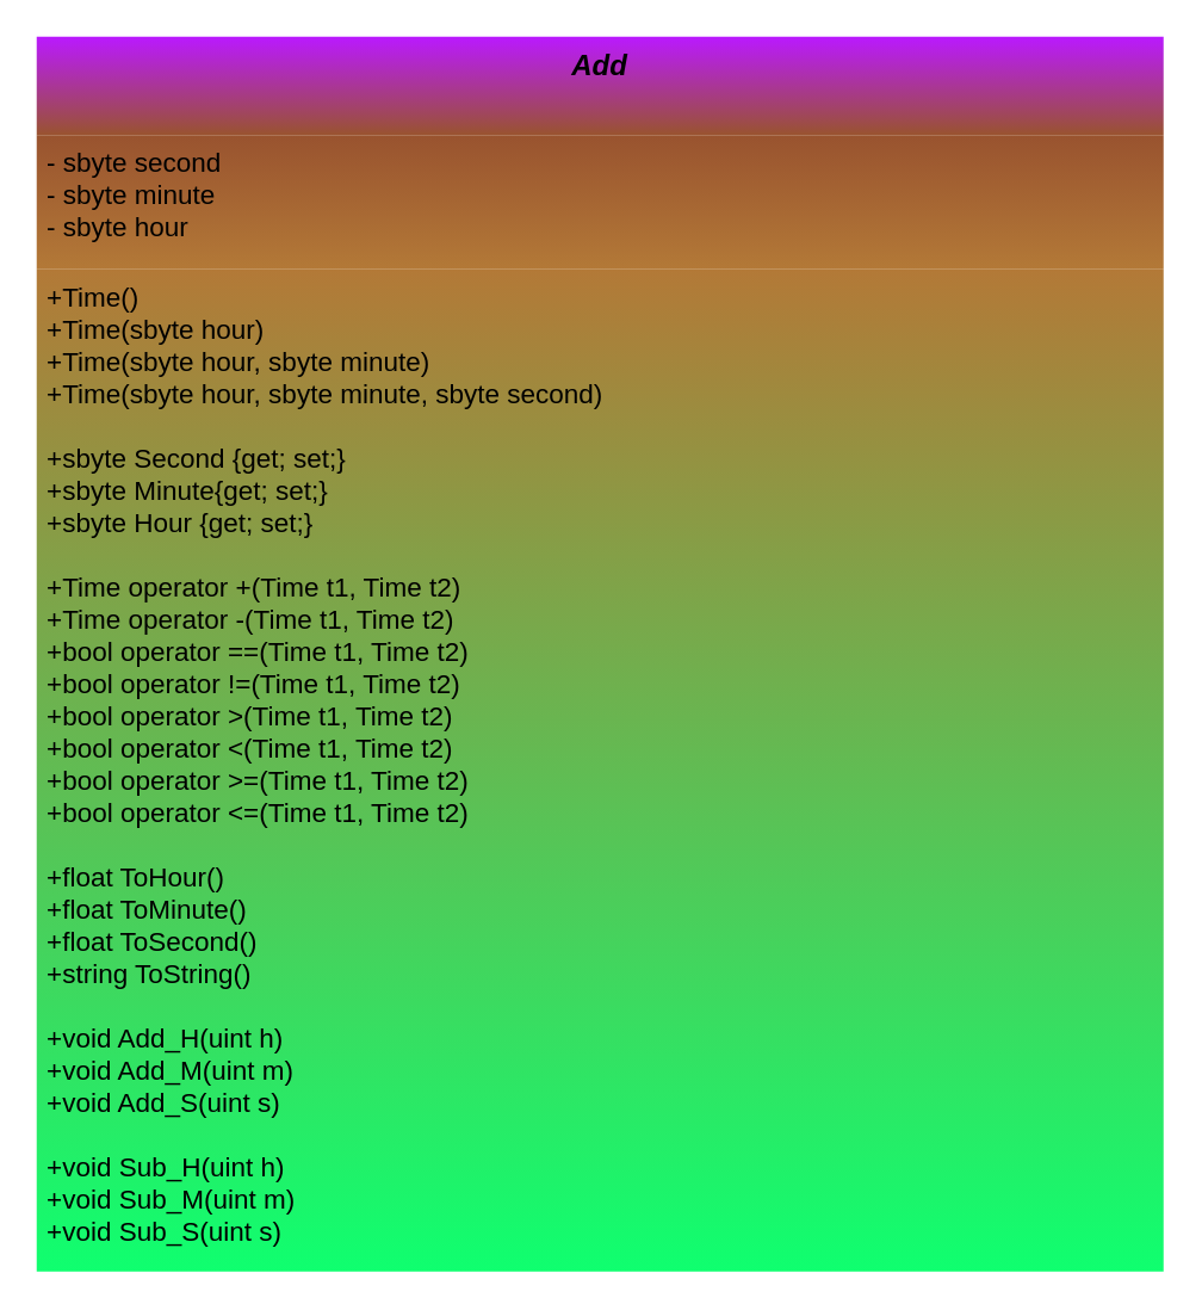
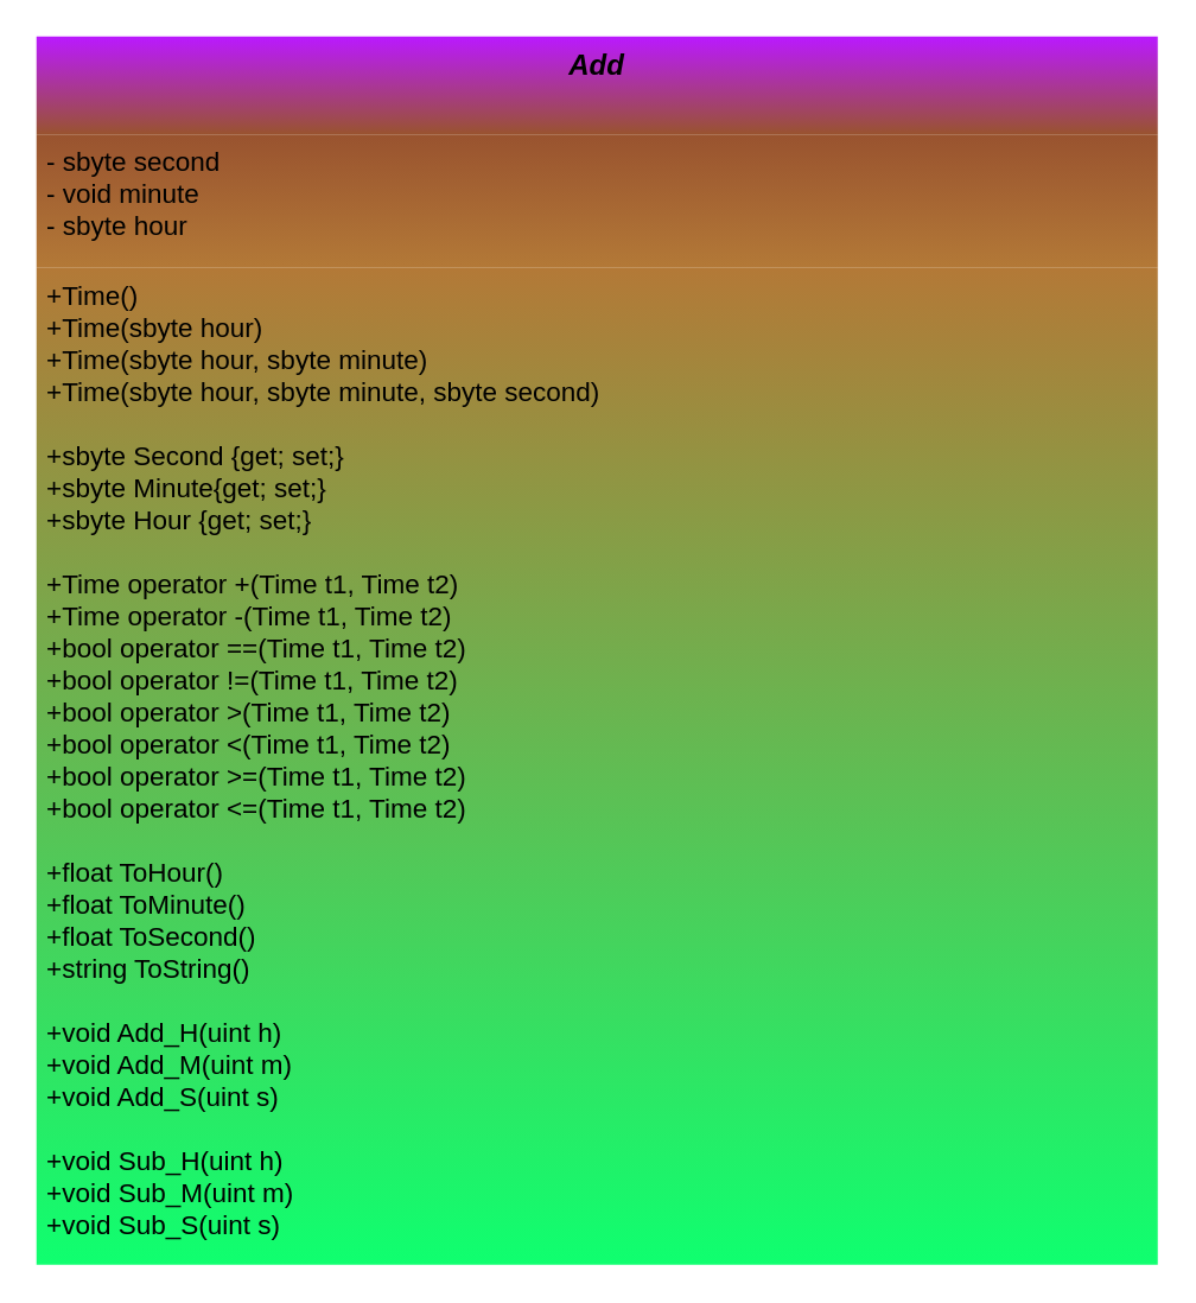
- <mxCell id="3" value="- sbyte second&#10;- sbyte minute&#10;- sbyte hour" style="text;strokeColor=none;fillColor=#99532F;align=left;verticalAlign=top;spacingLeft=4;spacingRight=4;overflow=hidden;rotatable=0;points=[[0,0.5],[1,0.5]];portConstraint=eastwest;fontSize=15;labelBackgroundColor=none;gradientColor=#B37937;" parent="2" vertex="1"><mxGeometry y="55" width="630" height="75" as="geometry" /></mxCell>
+ <mxCell id="3" value="- sbyte second&#10;- void minute&#10;- sbyte hour" style="text;strokeColor=none;fillColor=#99532F;align=left;verticalAlign=top;spacingLeft=4;spacingRight=4;overflow=hidden;rotatable=0;points=[[0,0.5],[1,0.5]];portConstraint=eastwest;fontSize=15;labelBackgroundColor=none;gradientColor=#B37937;" parent="2" vertex="1"><mxGeometry y="55" width="630" height="75" as="geometry" /></mxCell>
